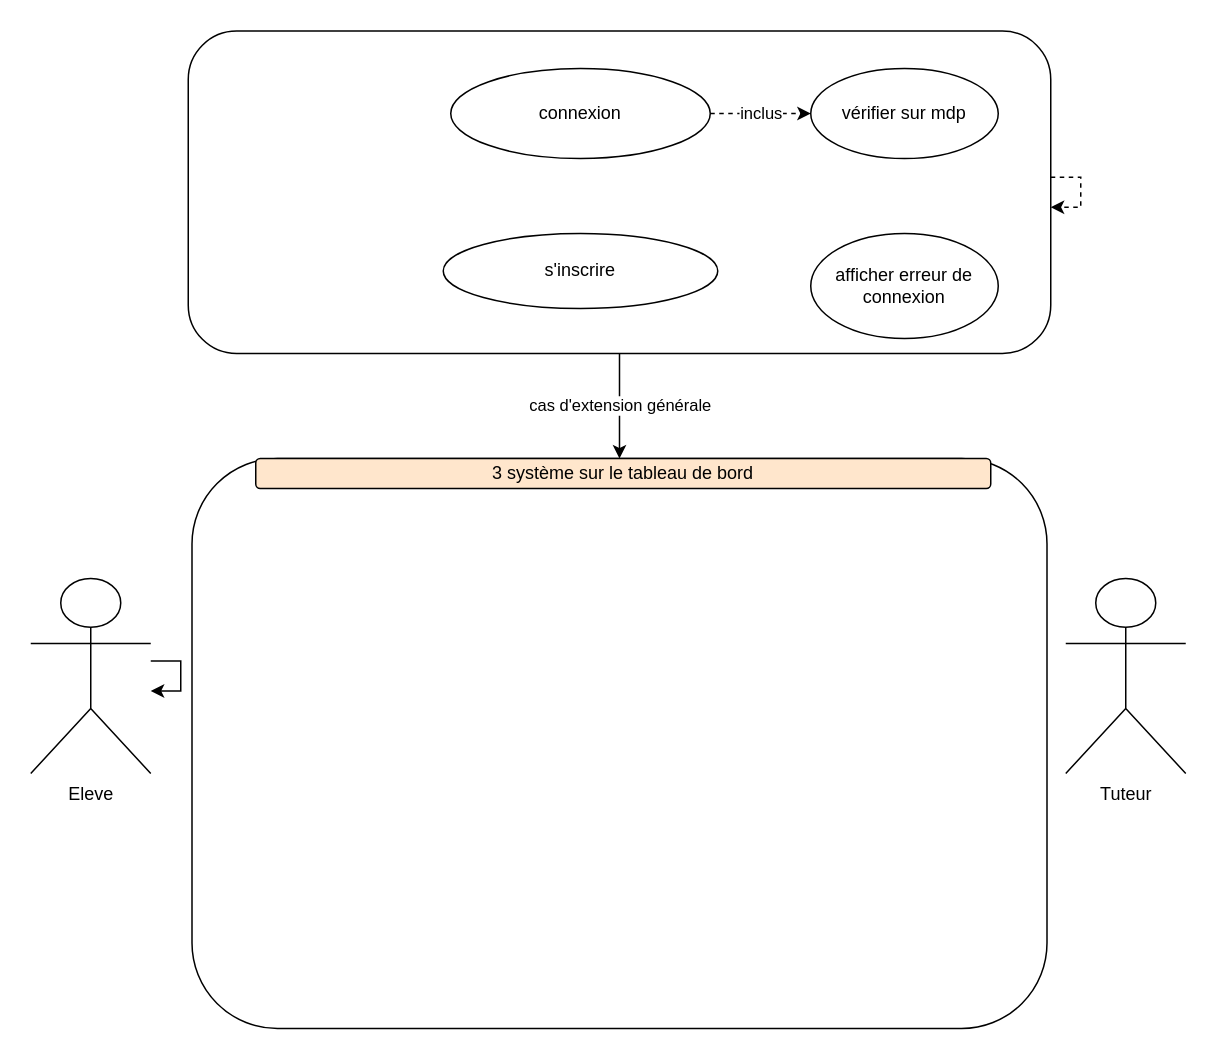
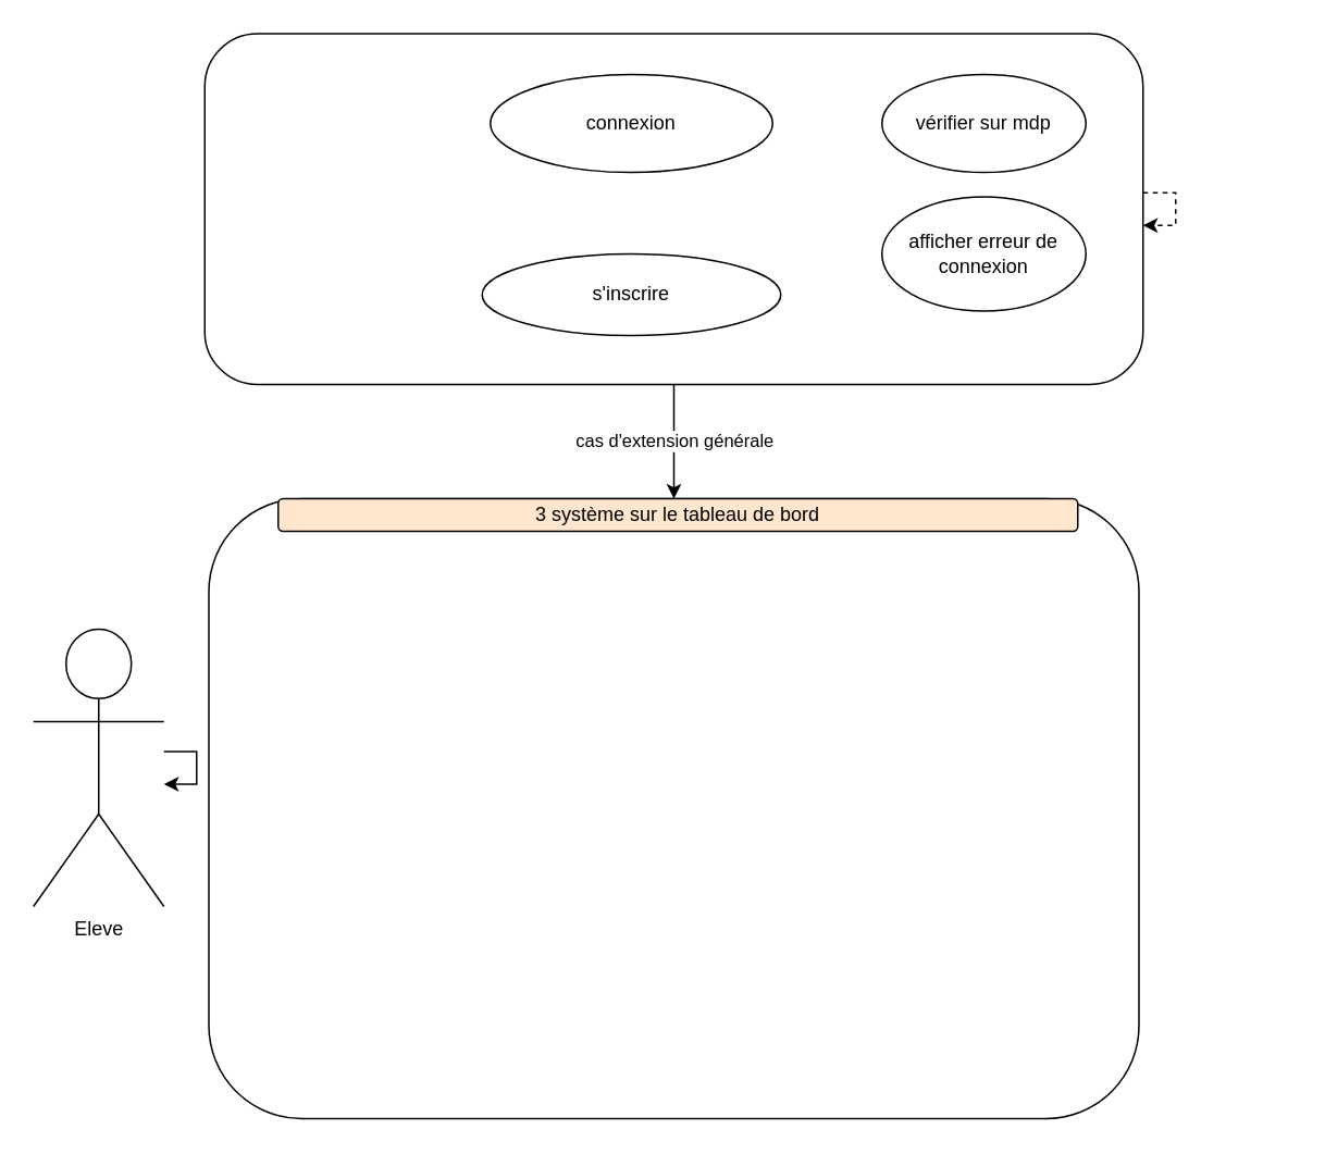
- <mxCell id="4" value="inclus" style="edgeStyle=orthogonalEdgeStyle;rounded=0;orthogonalLoop=1;jettySize=auto;html=1;dashed=1;" edge="1" parent="1" source="5" target="9"><mxGeometry relative="1" as="geometry" /></mxCell>
- <mxCell id="10" value="afficher erreur de connexion" style="ellipse;whiteSpace=wrap;html=1;" vertex="1" parent="1"><mxGeometry x="540" y="155" width="125" height="70" as="geometry" /></mxCell>
+ <mxCell id="10" value="afficher erreur de connexion" style="ellipse;whiteSpace=wrap;html=1;" vertex="1" parent="1"><mxGeometry x="540" y="120" width="125" height="70" as="geometry" /></mxCell>
- <mxCell id="7" value="Eleve" style="shape=umlActor;verticalLabelPosition=bottom;verticalAlign=top;html=1;outlineConnect=0;" vertex="1" parent="1"><mxGeometry x="20" y="385" width="80" height="130" as="geometry" /></mxCell>
+ <mxCell id="7" value="Eleve" style="shape=umlActor;verticalLabelPosition=bottom;verticalAlign=top;html=1;outlineConnect=0;" vertex="1" parent="1"><mxGeometry x="20" y="385" width="80" height="170" as="geometry" /></mxCell>
- <mxCell id="8" value="Tuteur" style="shape=umlActor;verticalLabelPosition=bottom;verticalAlign=top;html=1;outlineConnect=0;" vertex="1" parent="1"><mxGeometry x="710" y="385" width="80" height="130" as="geometry" /></mxCell>
